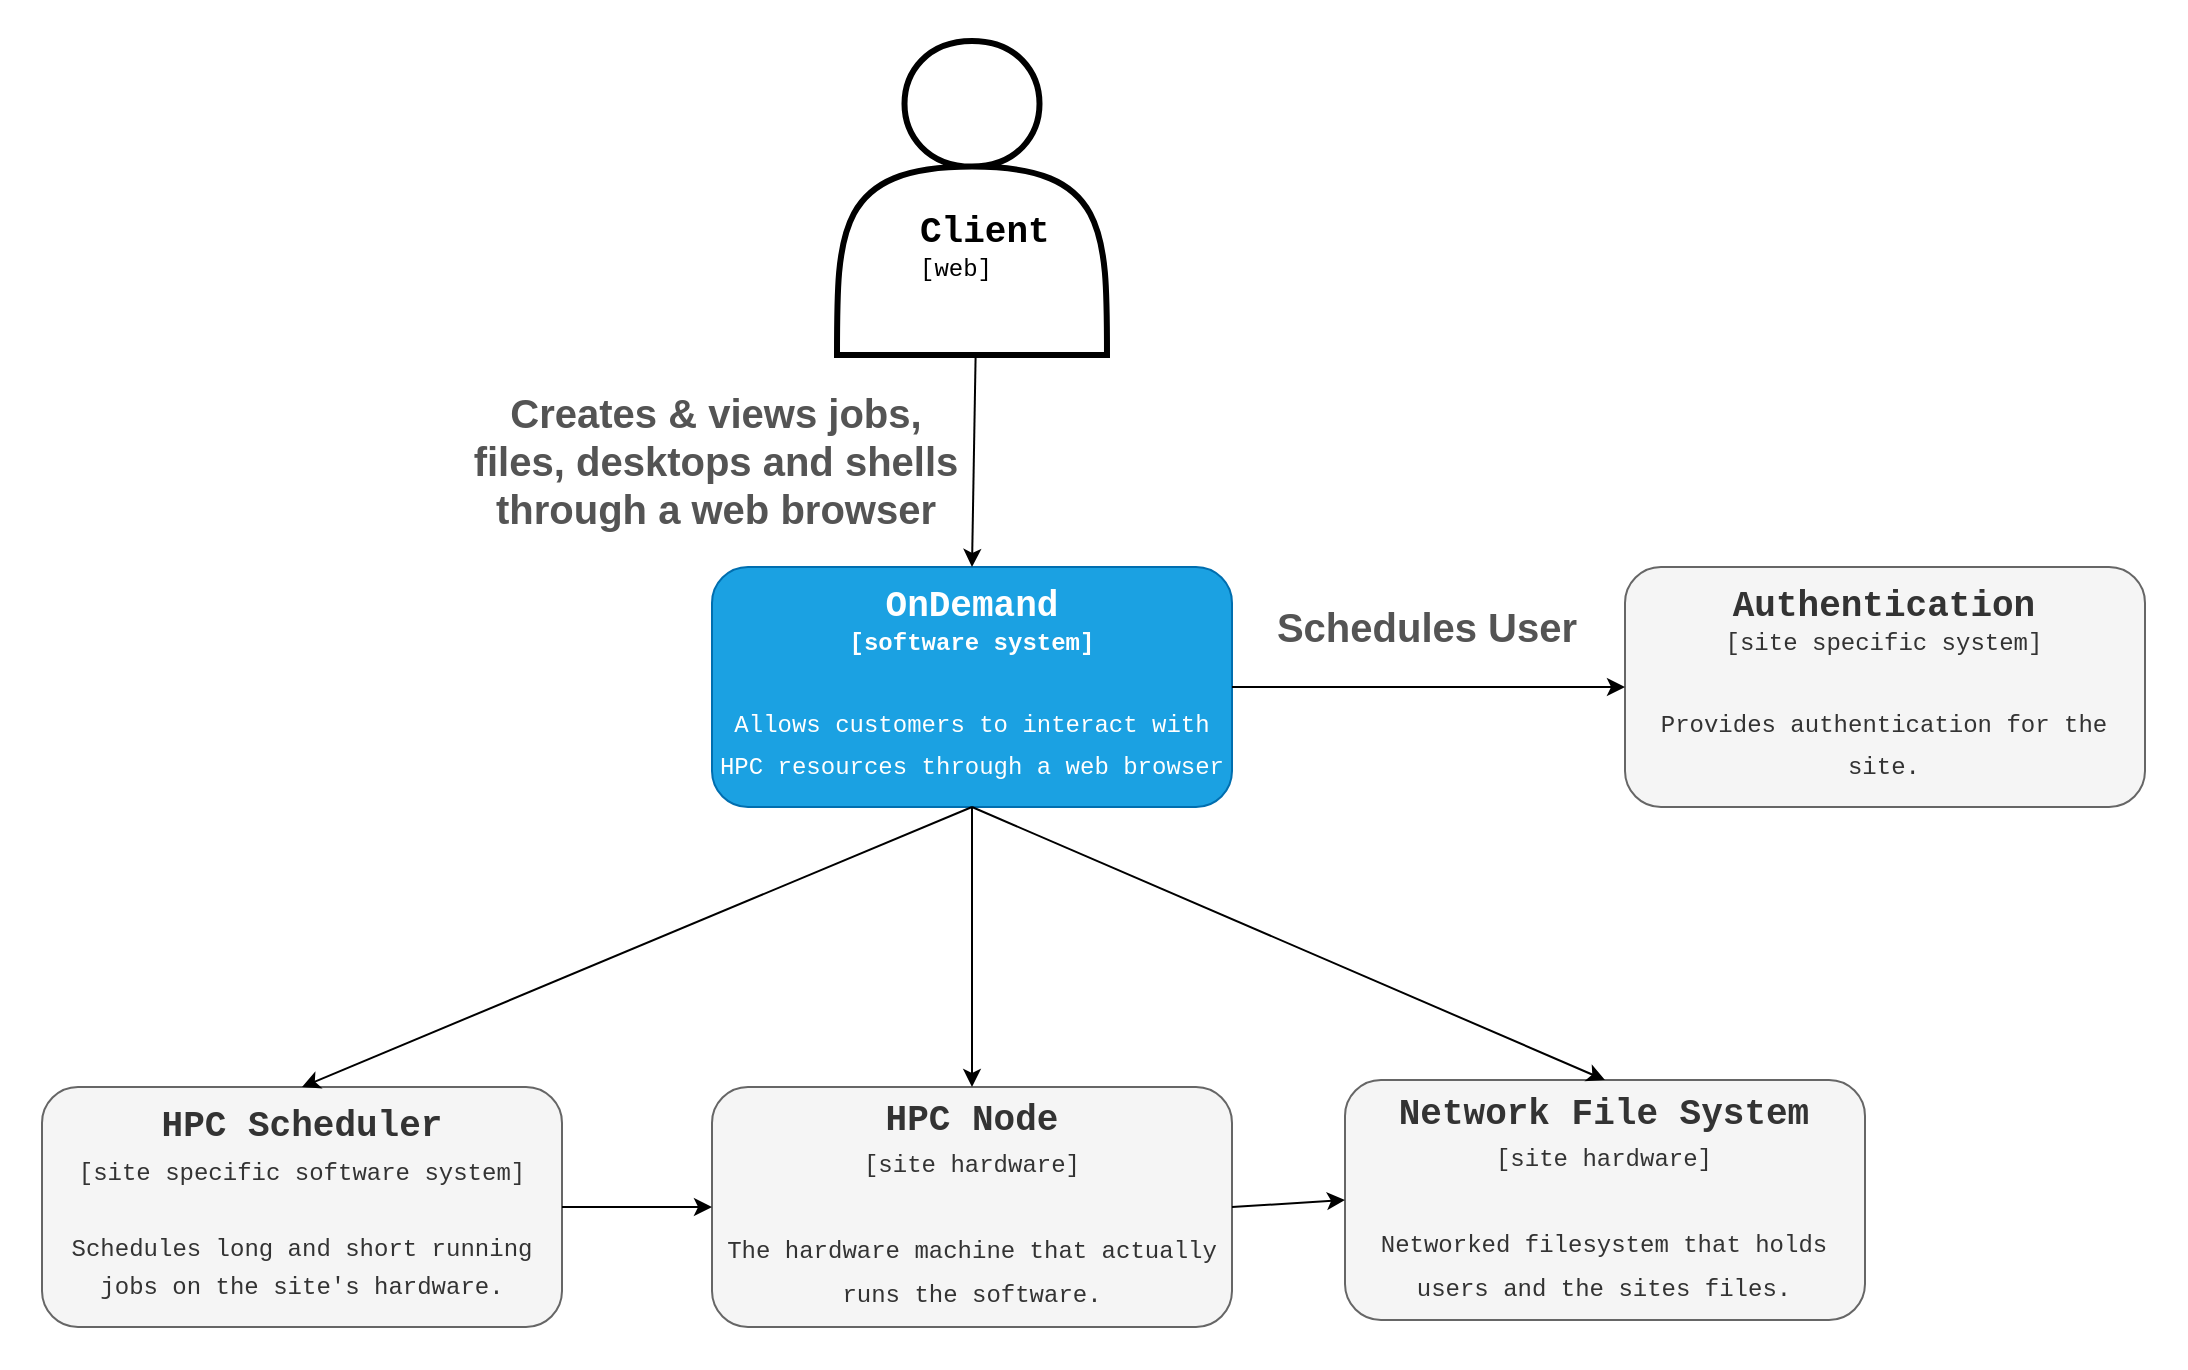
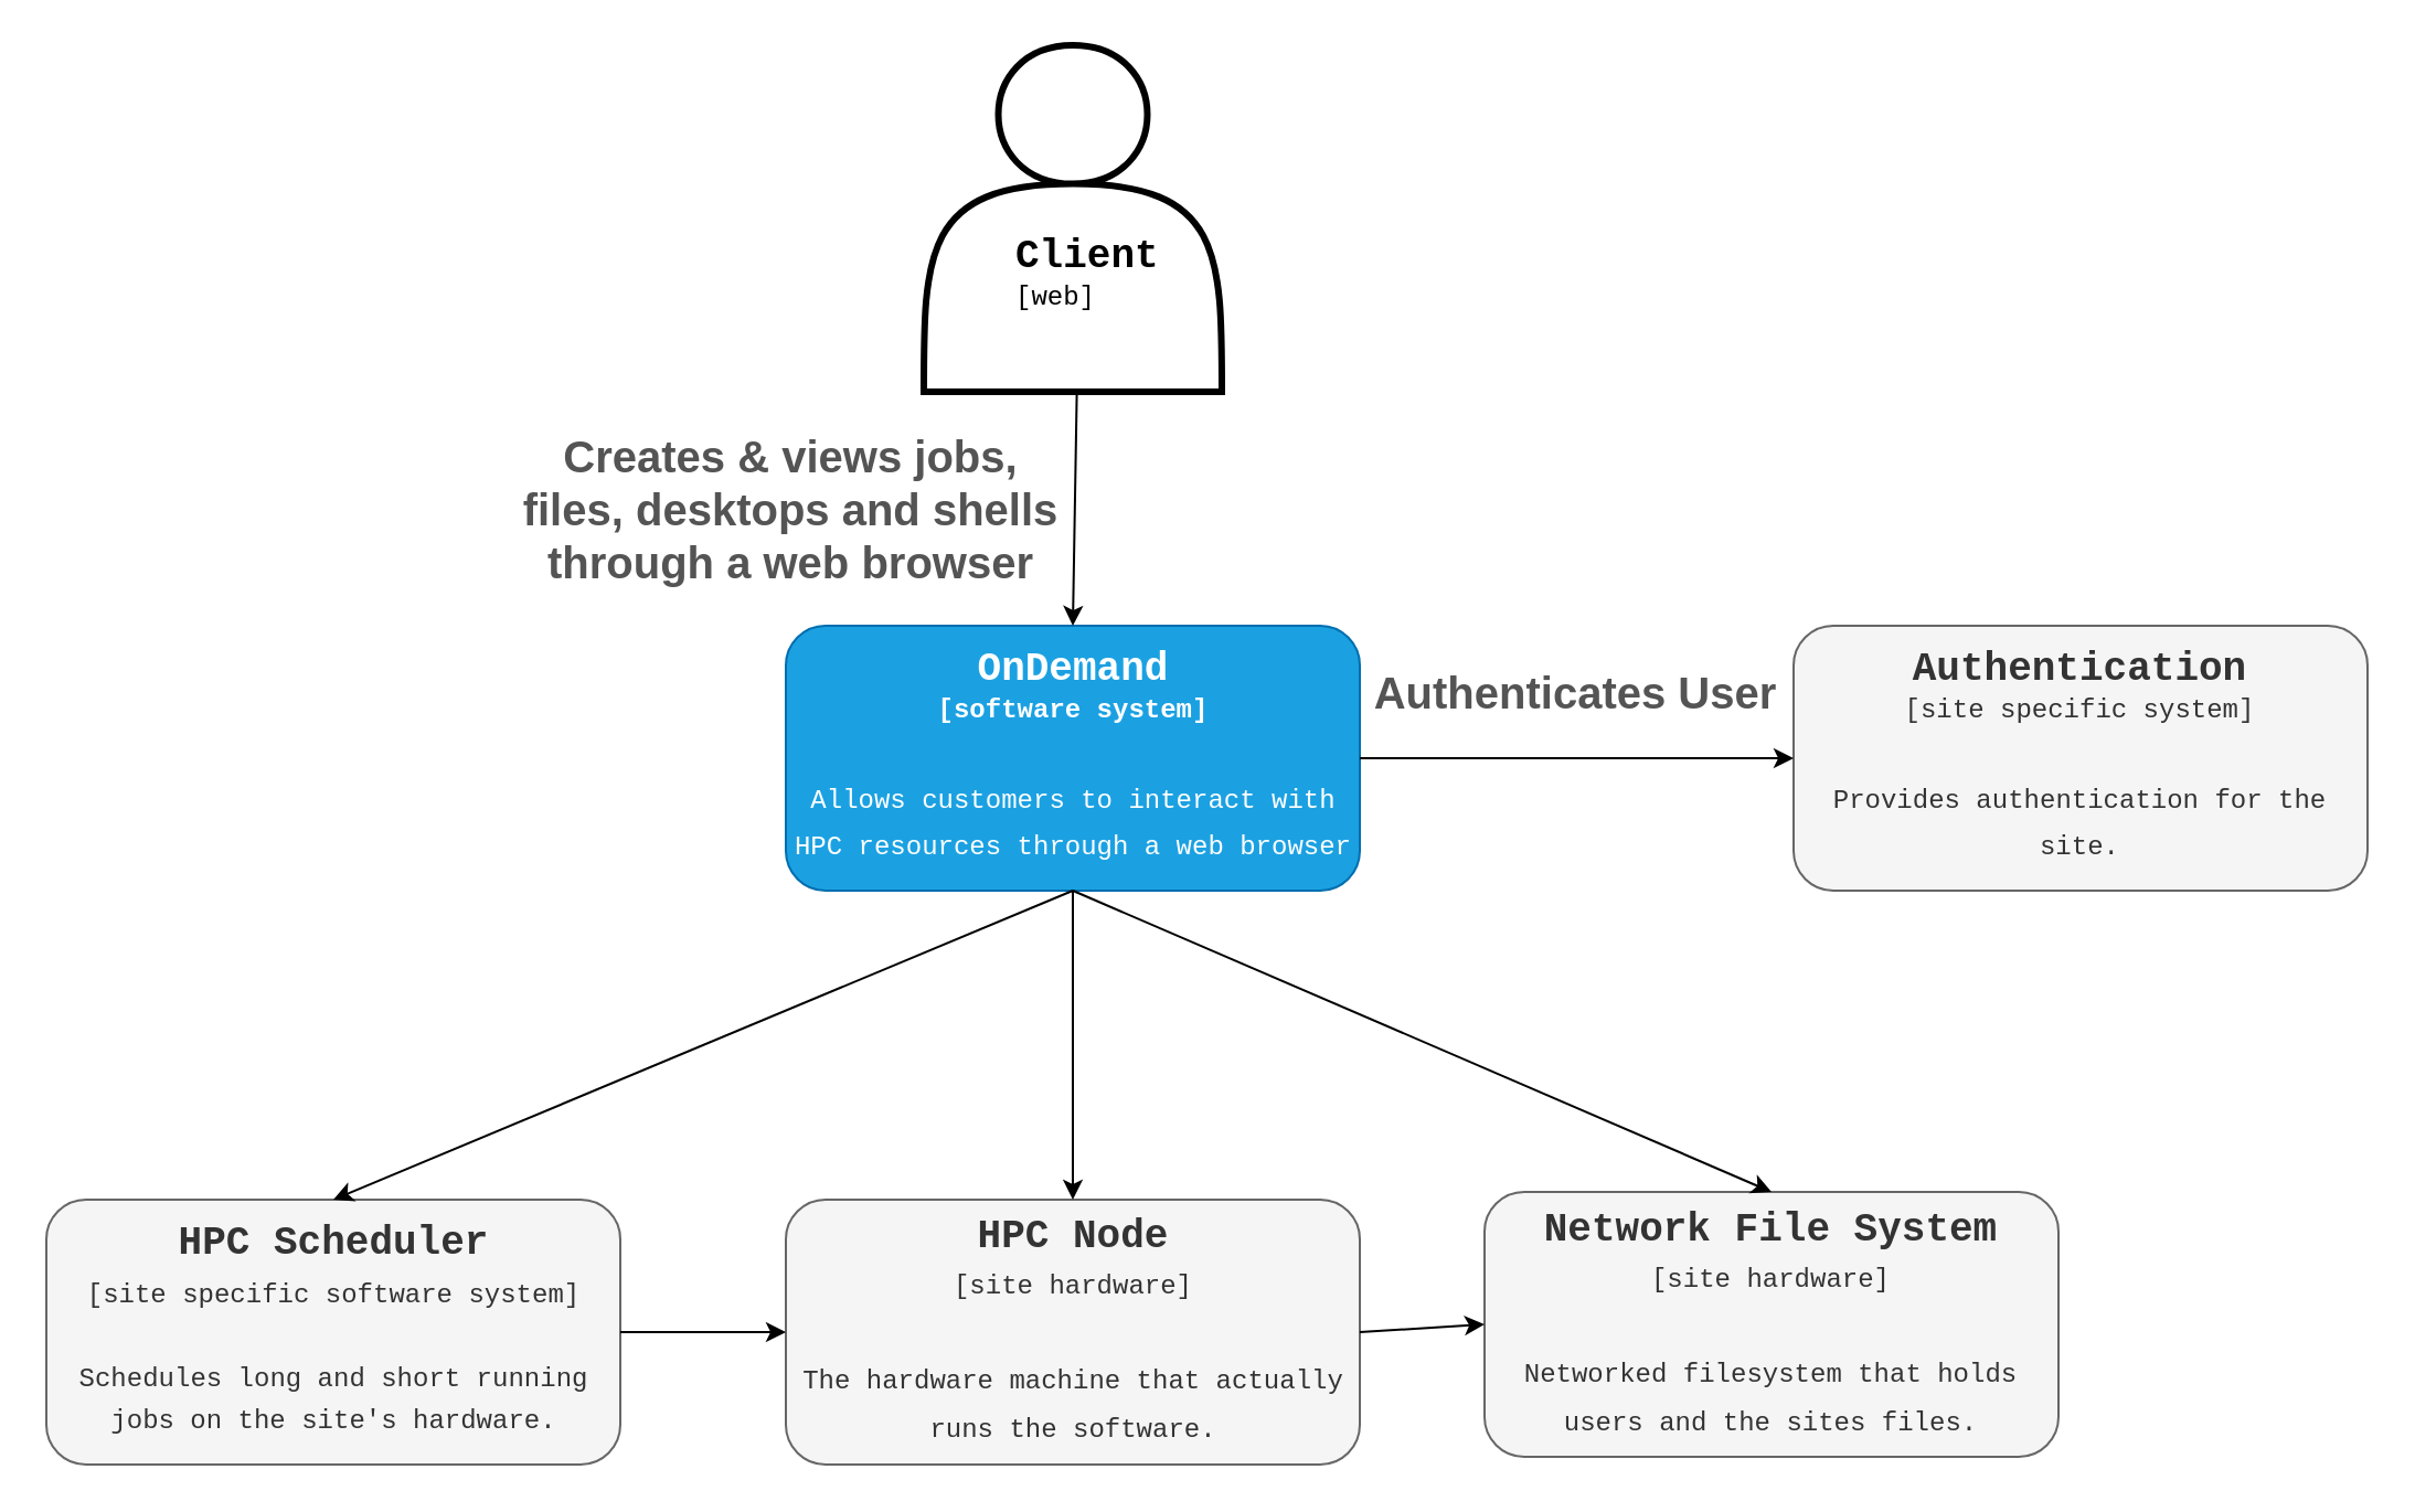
- <mxCell id="11" value="&lt;b&gt;Schedules&lt;/b&gt;&lt;b&gt; User&lt;/b&gt;" style="text;html=1;strokeColor=none;fillColor=none;align=center;verticalAlign=middle;whiteSpace=wrap;rounded=0;fontSize=20;fontColor=#545454;" parent="1" vertex="1"><mxGeometry x="602.5" y="303" width="221" height="20" as="geometry" /></mxCell>
+ <mxCell id="11" value="&lt;b&gt;Authenticates&lt;/b&gt;&lt;b&gt; User&lt;/b&gt;" style="text;html=1;strokeColor=none;fillColor=none;align=center;verticalAlign=middle;whiteSpace=wrap;rounded=0;fontSize=20;fontColor=#545454;" parent="1" vertex="1"><mxGeometry x="602.5" y="303" width="221" height="20" as="geometry" /></mxCell>
